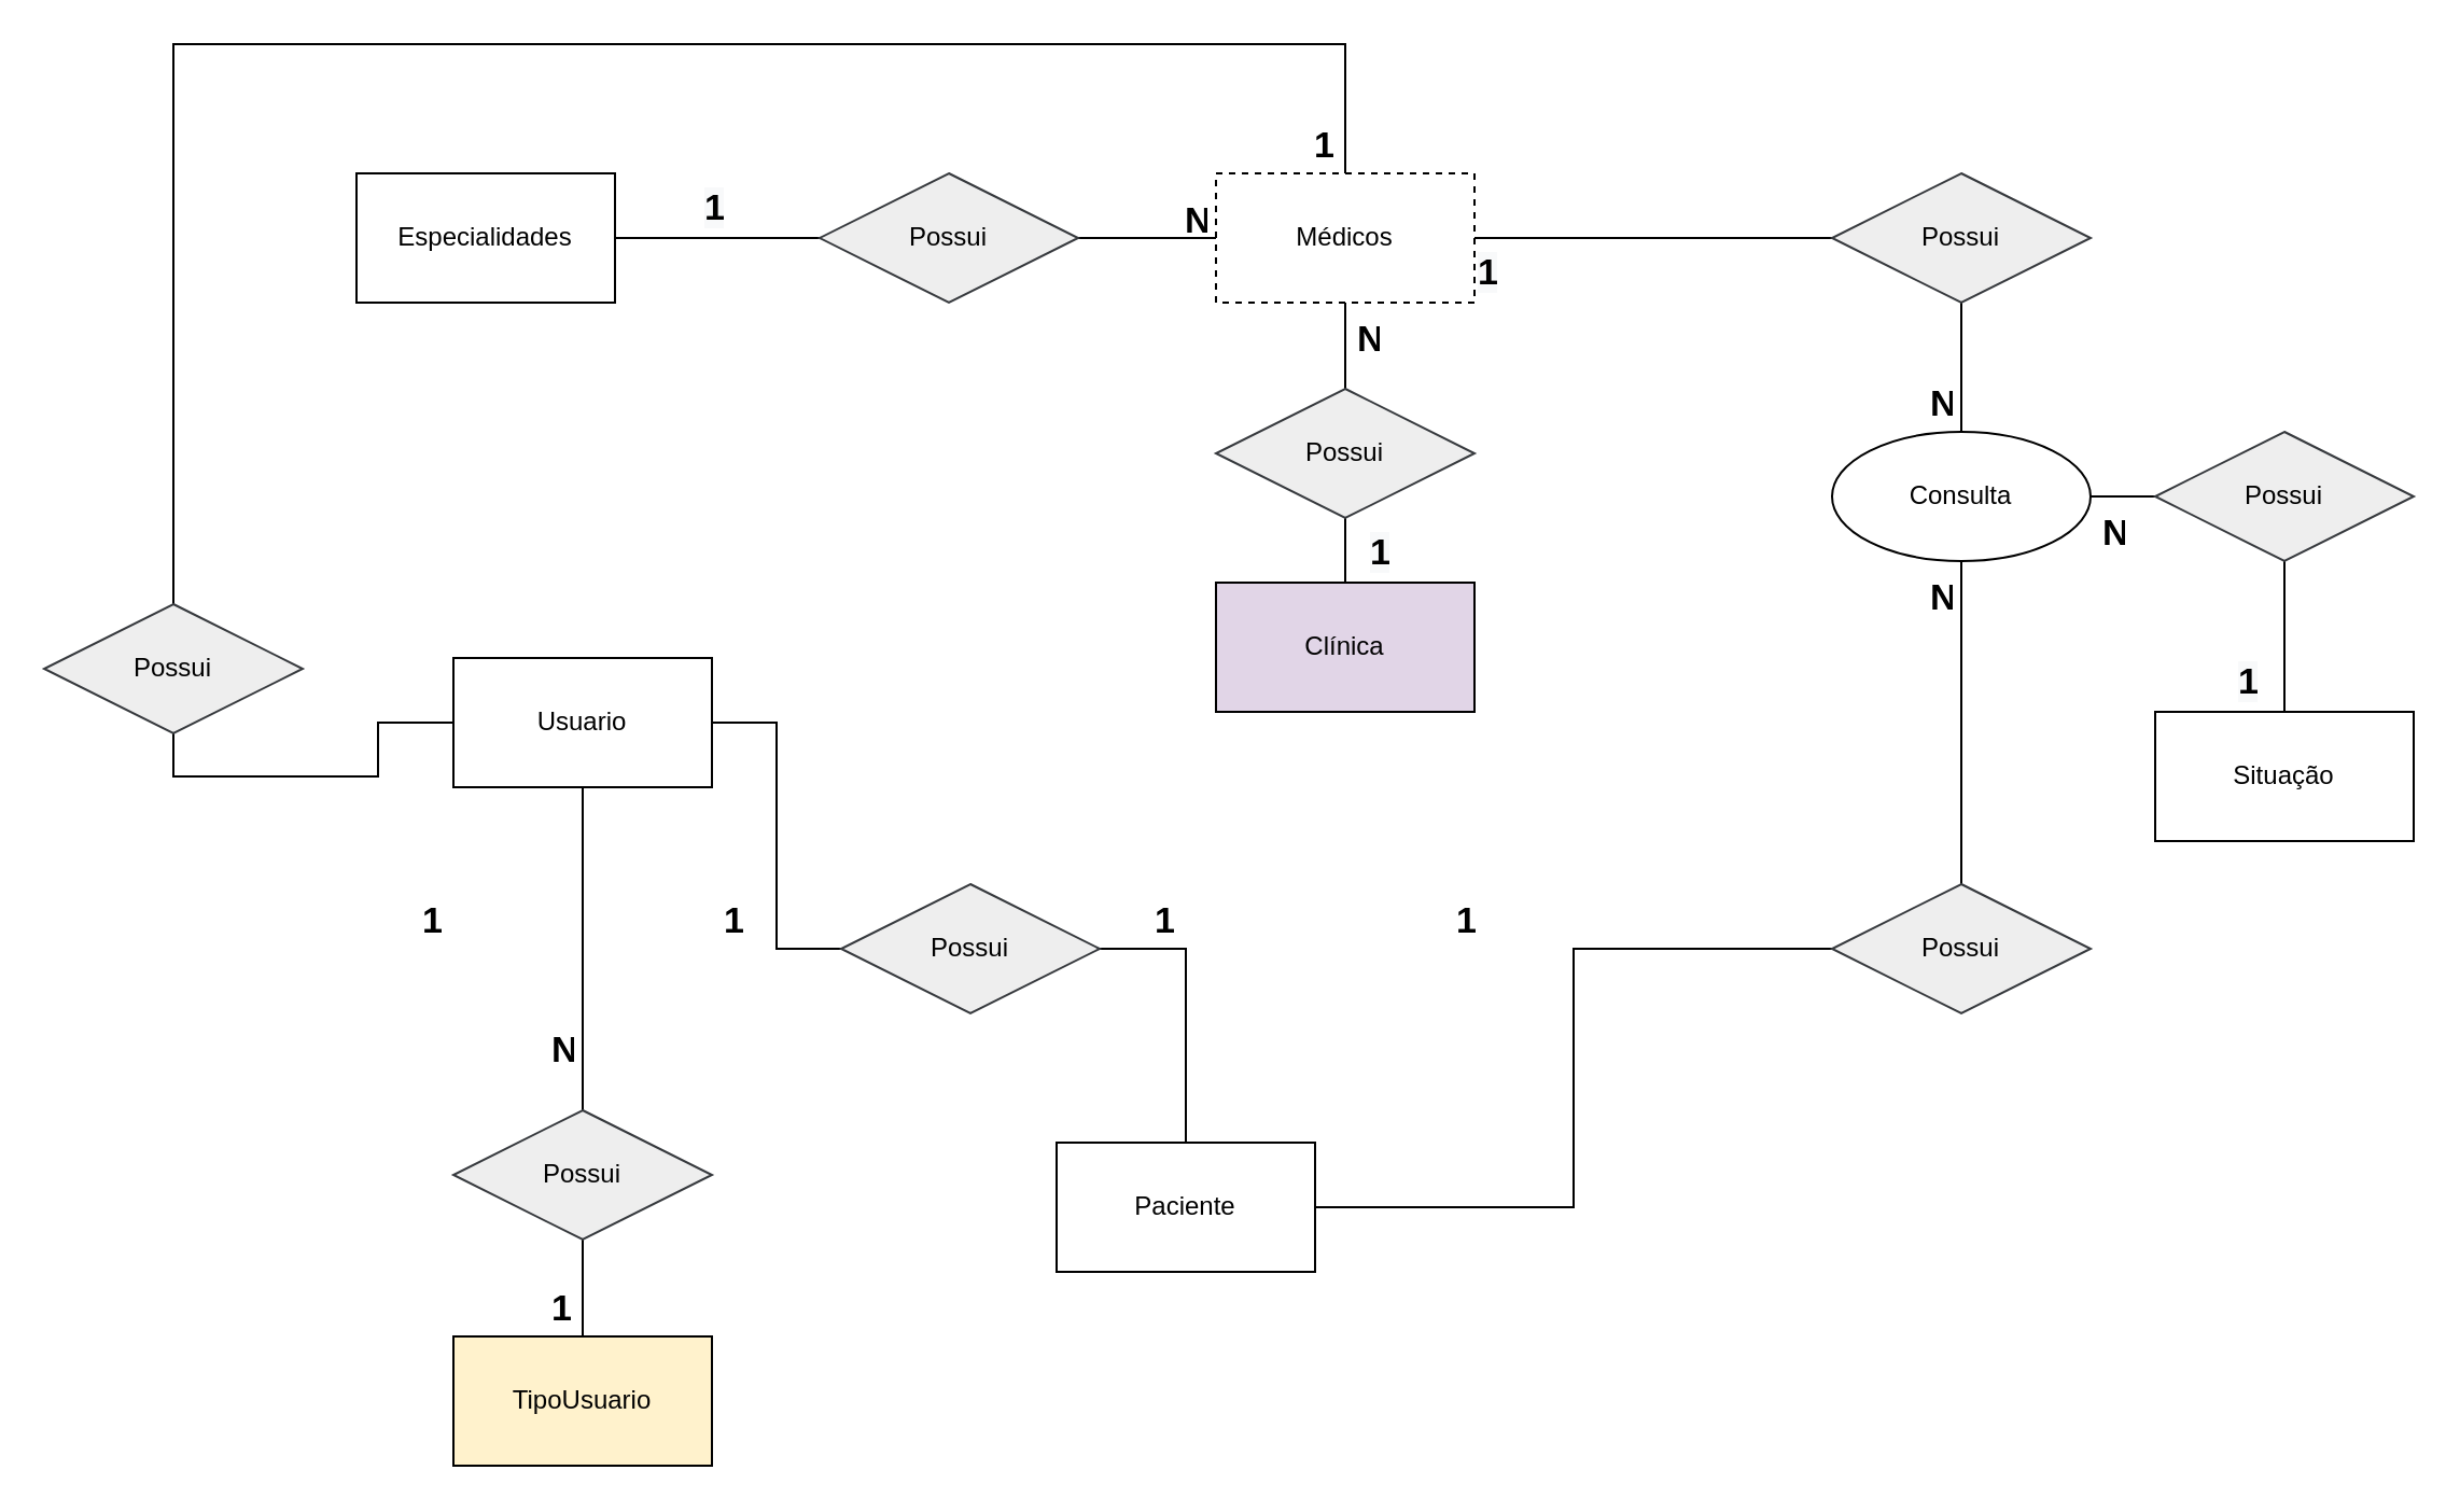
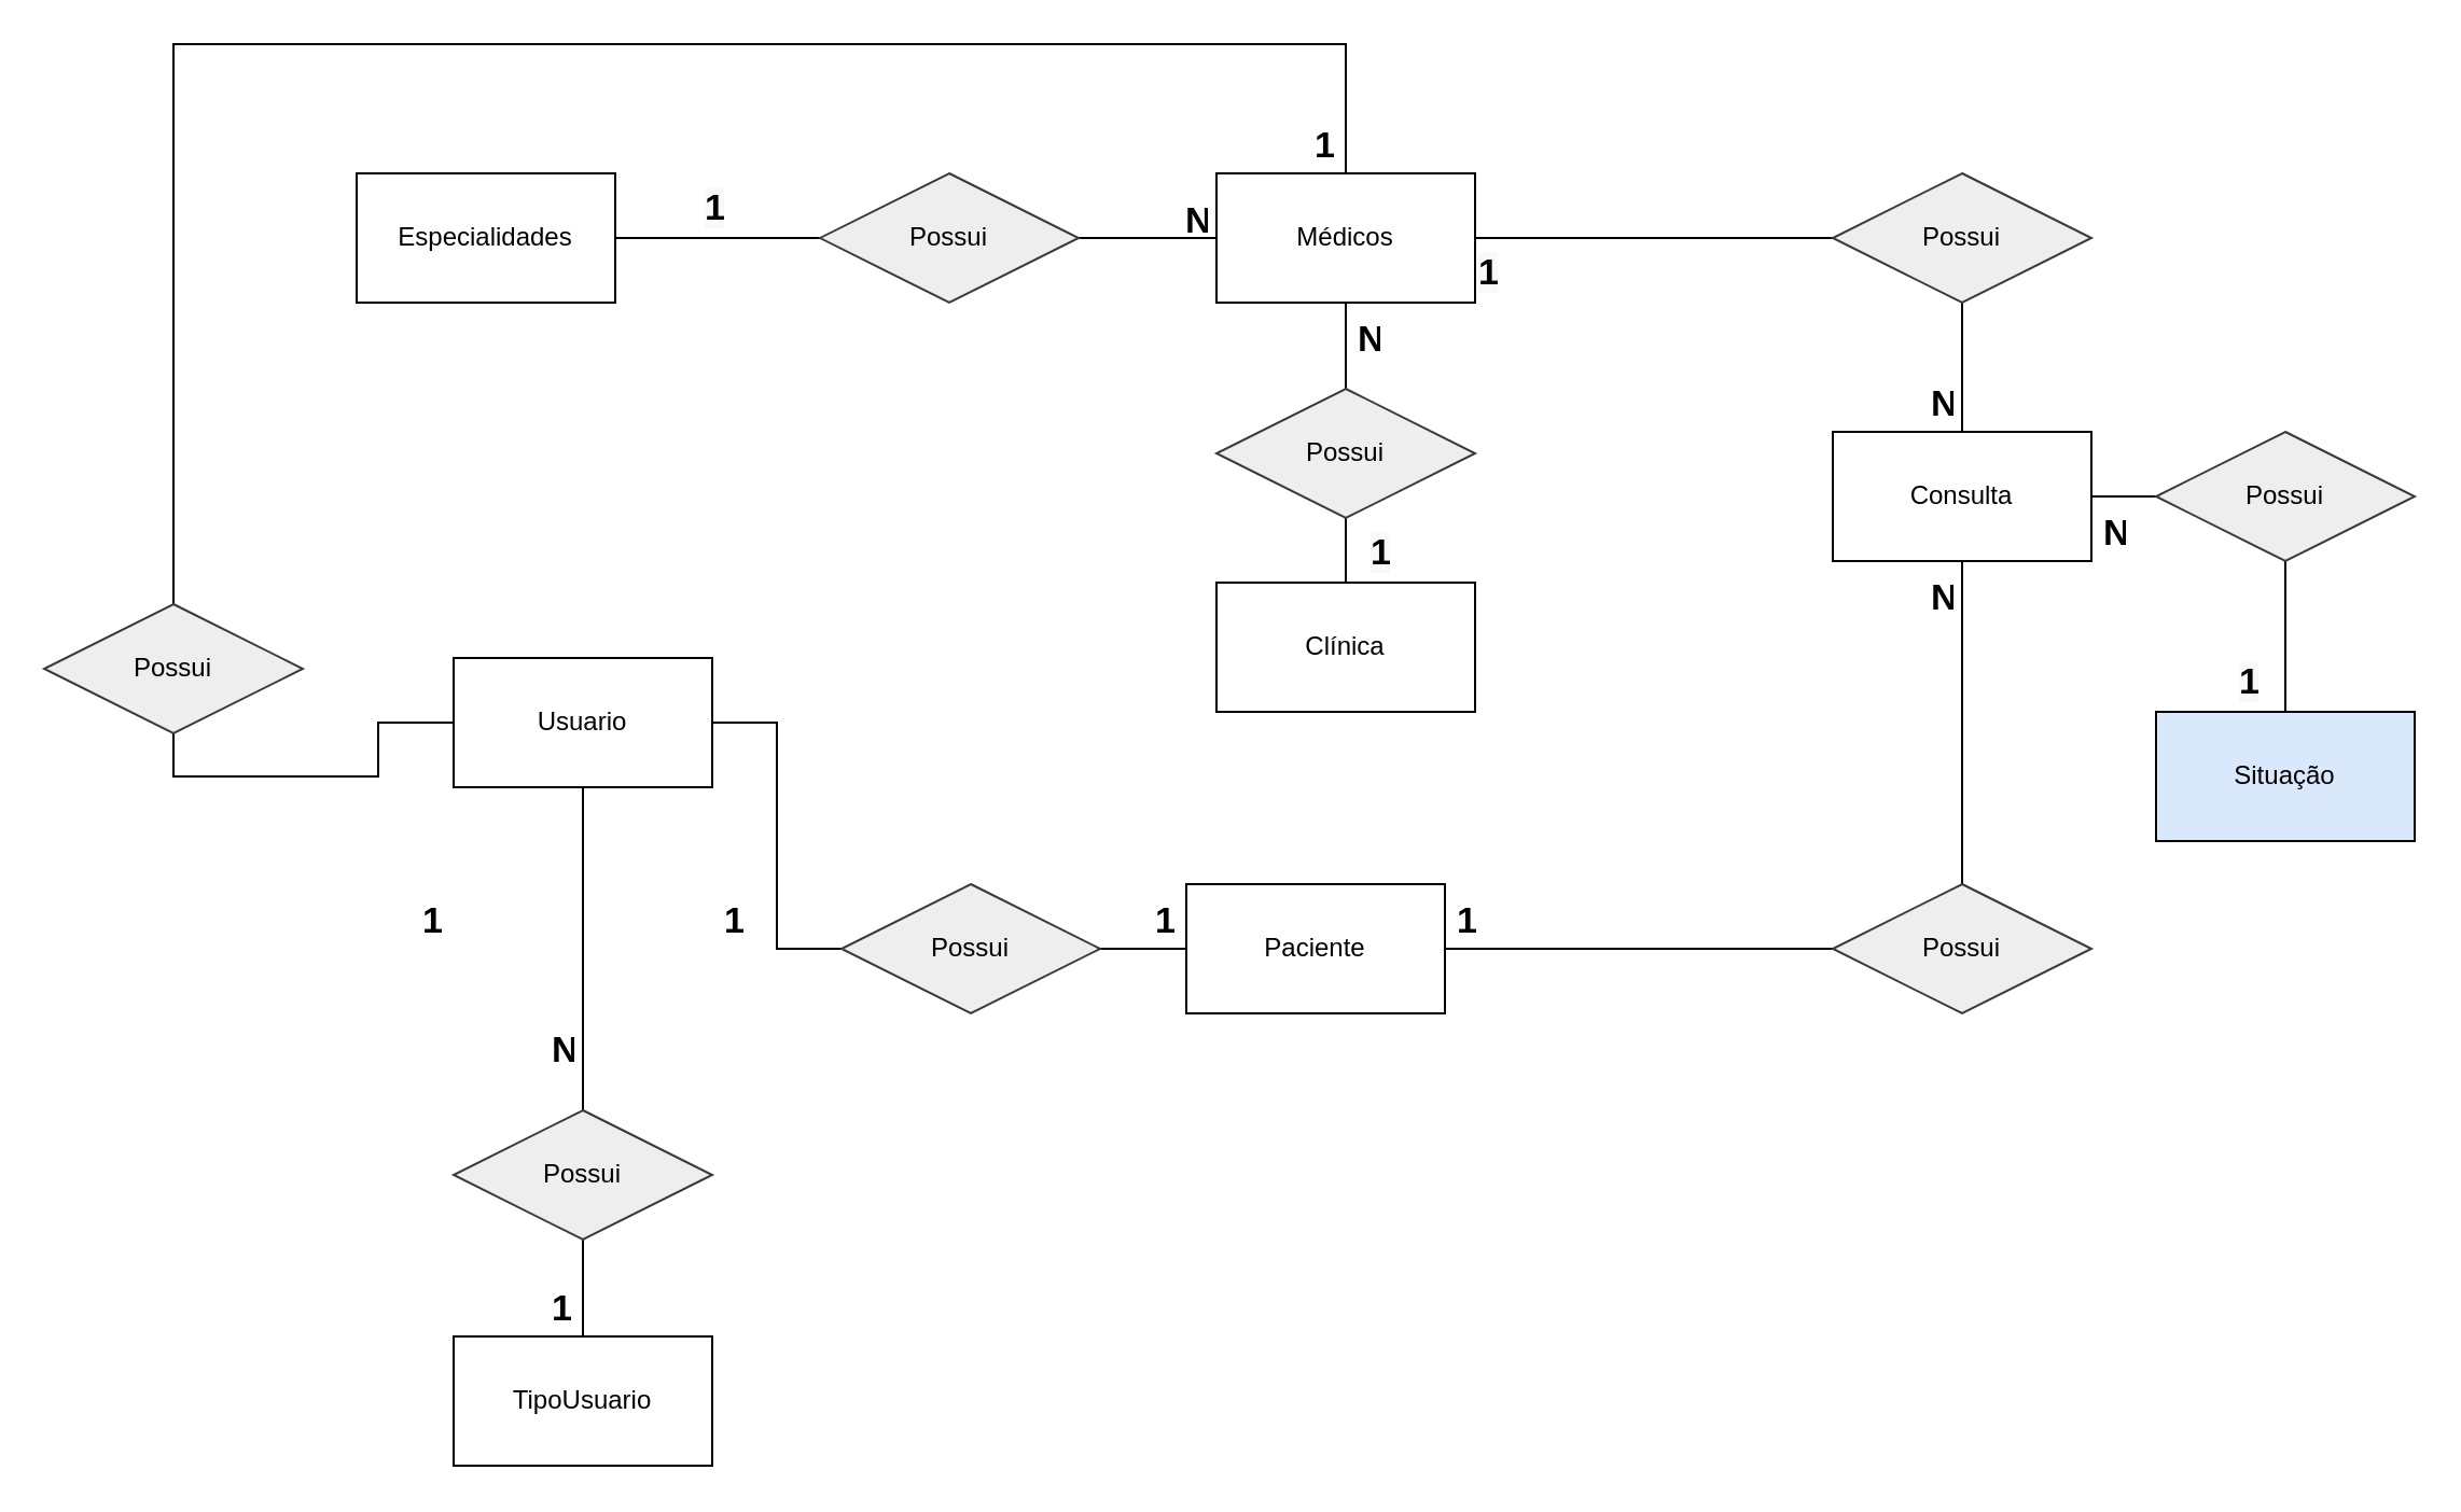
- <mxCell id="7" value="Médicos" style="rounded=0;whiteSpace=wrap;html=1;dashed=1;" parent="1" vertex="1"><mxGeometry x="564" y="80" width="120" height="60" as="geometry" /></mxCell>
+ <mxCell id="7" value="Médicos" style="rounded=0;whiteSpace=wrap;html=1;" parent="1" vertex="1"><mxGeometry x="564" y="80" width="120" height="60" as="geometry" /></mxCell>
- <mxCell id="12" value="Consulta" style="ellipse;whiteSpace=wrap;html=1;" parent="1" vertex="1"><mxGeometry x="850" y="200" width="120" height="60" as="geometry" /></mxCell>
+ <mxCell id="12" value="Consulta" style="rounded=0;whiteSpace=wrap;html=1;" parent="1" vertex="1"><mxGeometry x="850" y="200" width="120" height="60" as="geometry" /></mxCell>
- <mxCell id="8" value="Clínica" style="rounded=0;whiteSpace=wrap;html=1;fillColor=#e1d5e7;" parent="1" vertex="1"><mxGeometry x="564" y="270" width="120" height="60" as="geometry" /></mxCell>
+ <mxCell id="8" value="Clínica" style="rounded=0;whiteSpace=wrap;html=1;" parent="1" vertex="1"><mxGeometry x="564" y="270" width="120" height="60" as="geometry" /></mxCell>
- <mxCell id="28" value="Situação" style="rounded=0;whiteSpace=wrap;html=1;" parent="1" vertex="1"><mxGeometry x="1000" y="330" width="120" height="60" as="geometry" /></mxCell>
+ <mxCell id="28" value="Situação" style="rounded=0;whiteSpace=wrap;html=1;fillColor=#dae8fc;" parent="1" vertex="1"><mxGeometry x="1000" y="330" width="120" height="60" as="geometry" /></mxCell>
- <mxCell id="11" value="Paciente" style="rounded=0;whiteSpace=wrap;html=1;" parent="1" vertex="1"><mxGeometry x="490" y="530" width="120" height="60" as="geometry" /></mxCell>
+ <mxCell id="11" value="Paciente" style="rounded=0;whiteSpace=wrap;html=1;" parent="1" vertex="1"><mxGeometry x="550" y="410" width="120" height="60" as="geometry" /></mxCell>
- <mxCell id="45" value="TipoUsuario" style="rounded=0;whiteSpace=wrap;html=1;fillColor=#fff2cc;" vertex="1" parent="1"><mxGeometry y="620" width="120" height="60" as="geometry" x="210" /></mxCell>
+ <mxCell id="45" value="TipoUsuario" style="rounded=0;whiteSpace=wrap;html=1;" vertex="1" parent="1"><mxGeometry y="620" width="120" height="60" as="geometry" x="210" /></mxCell>
